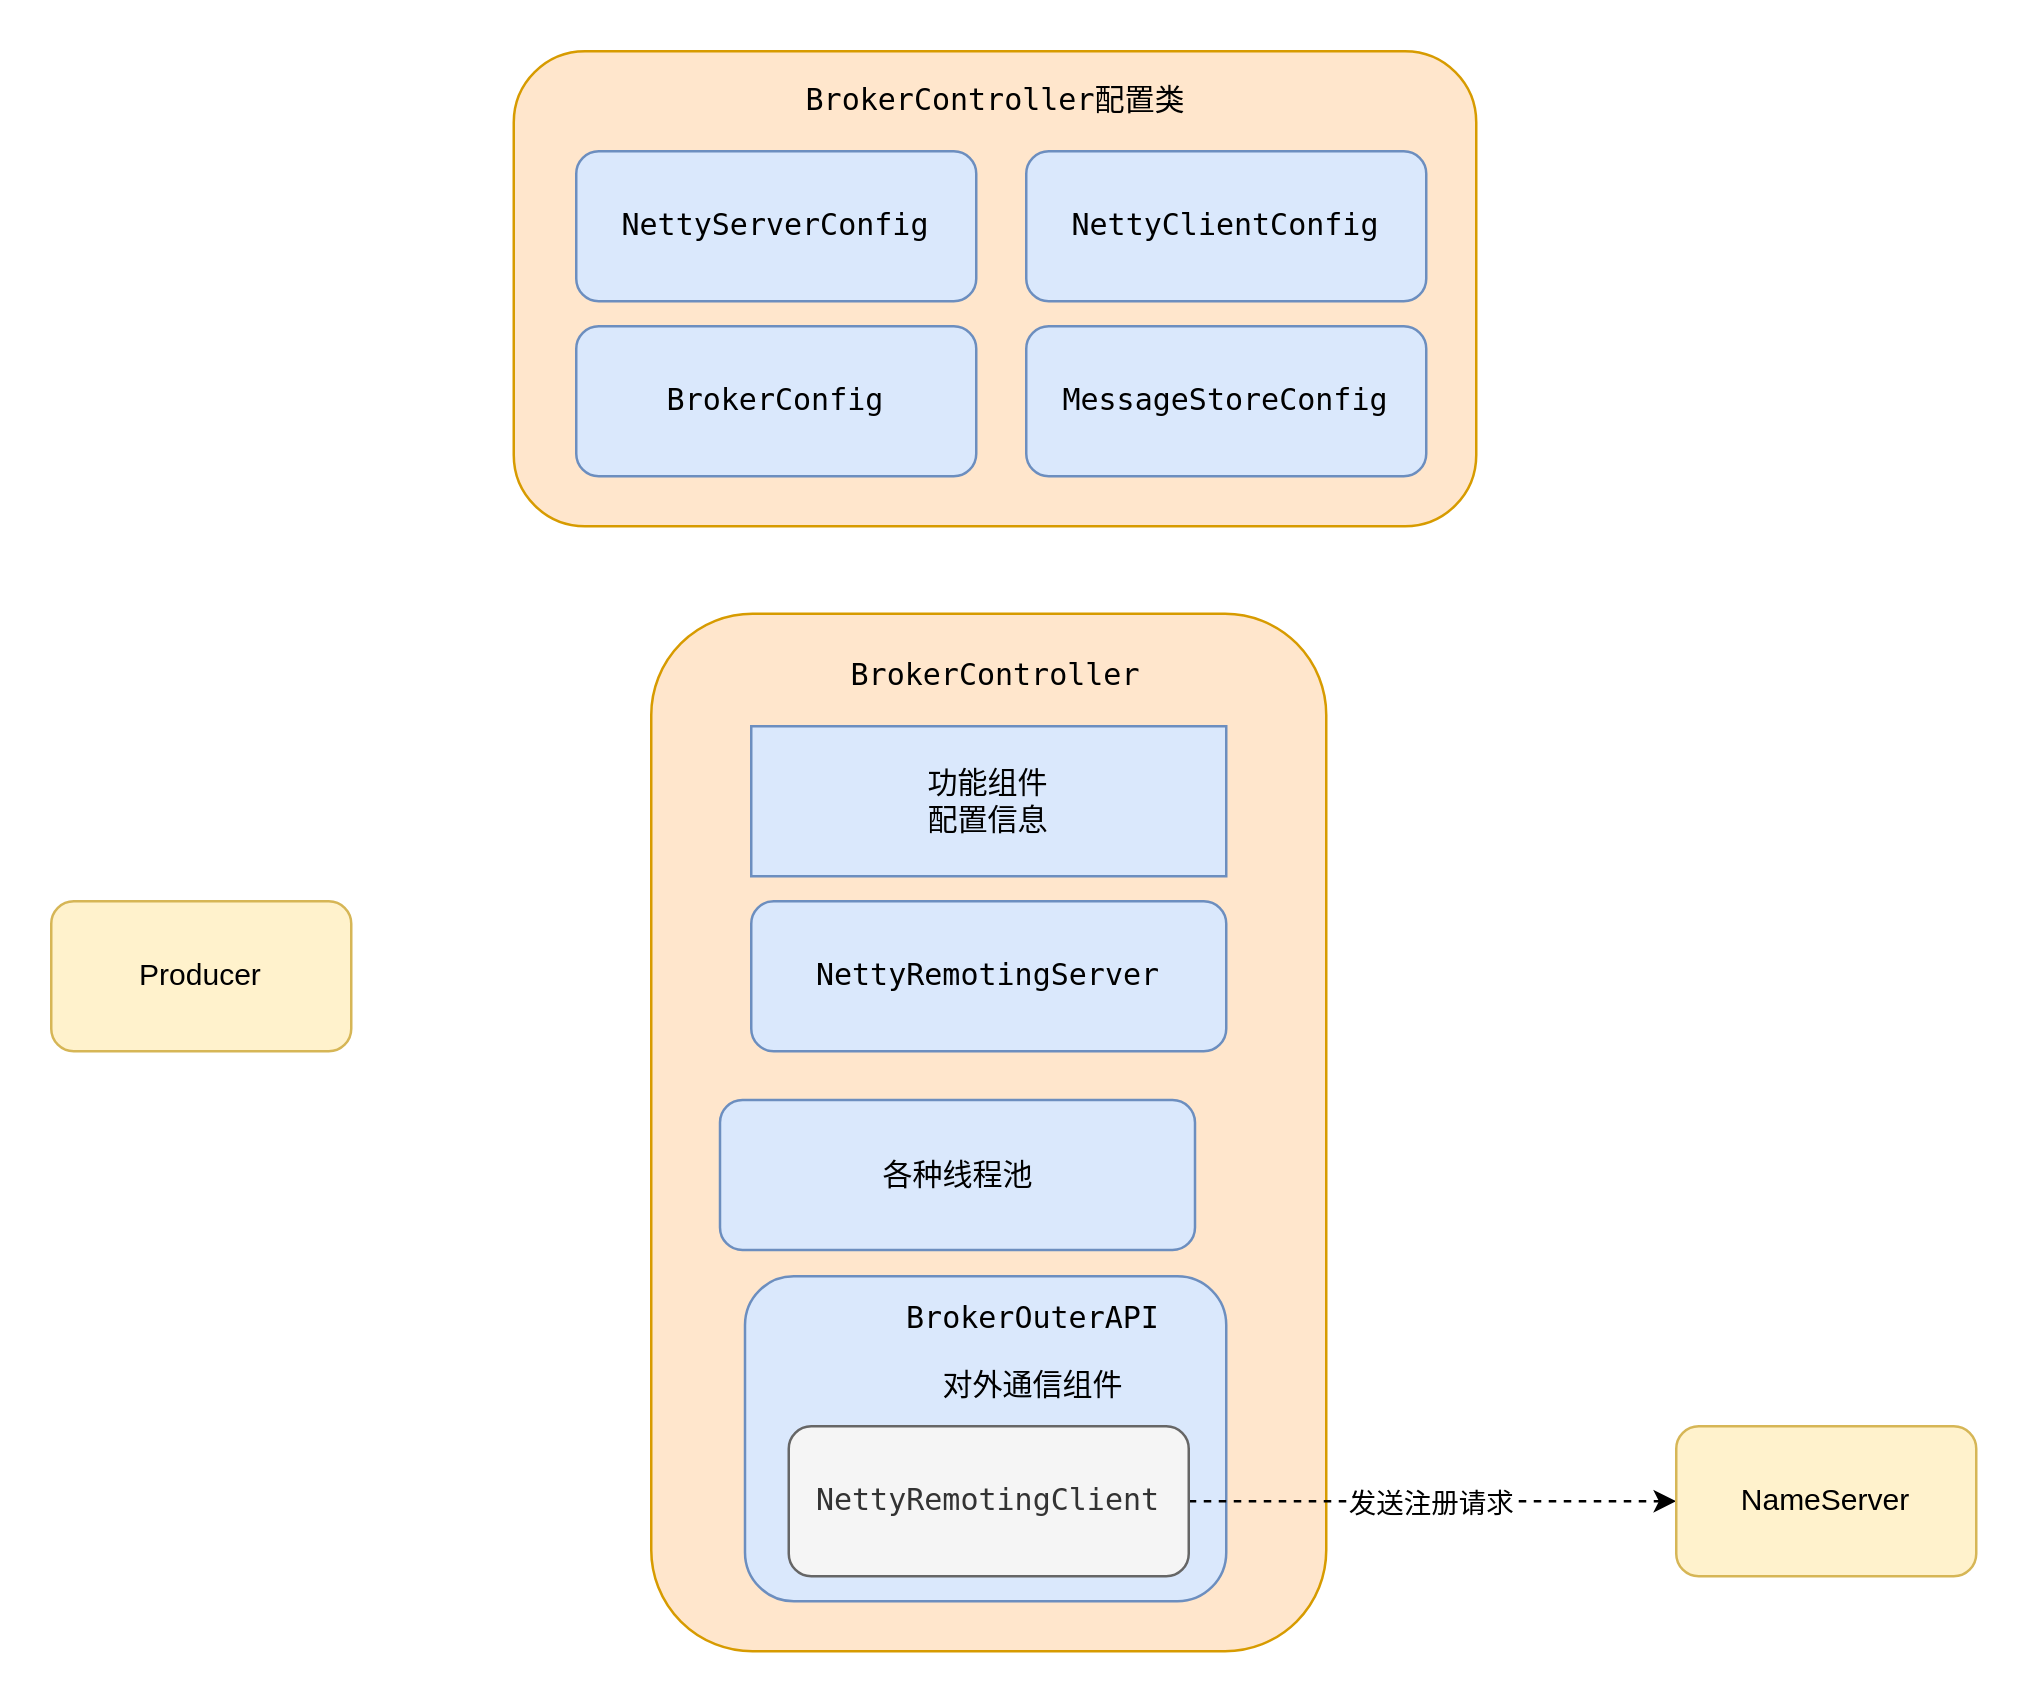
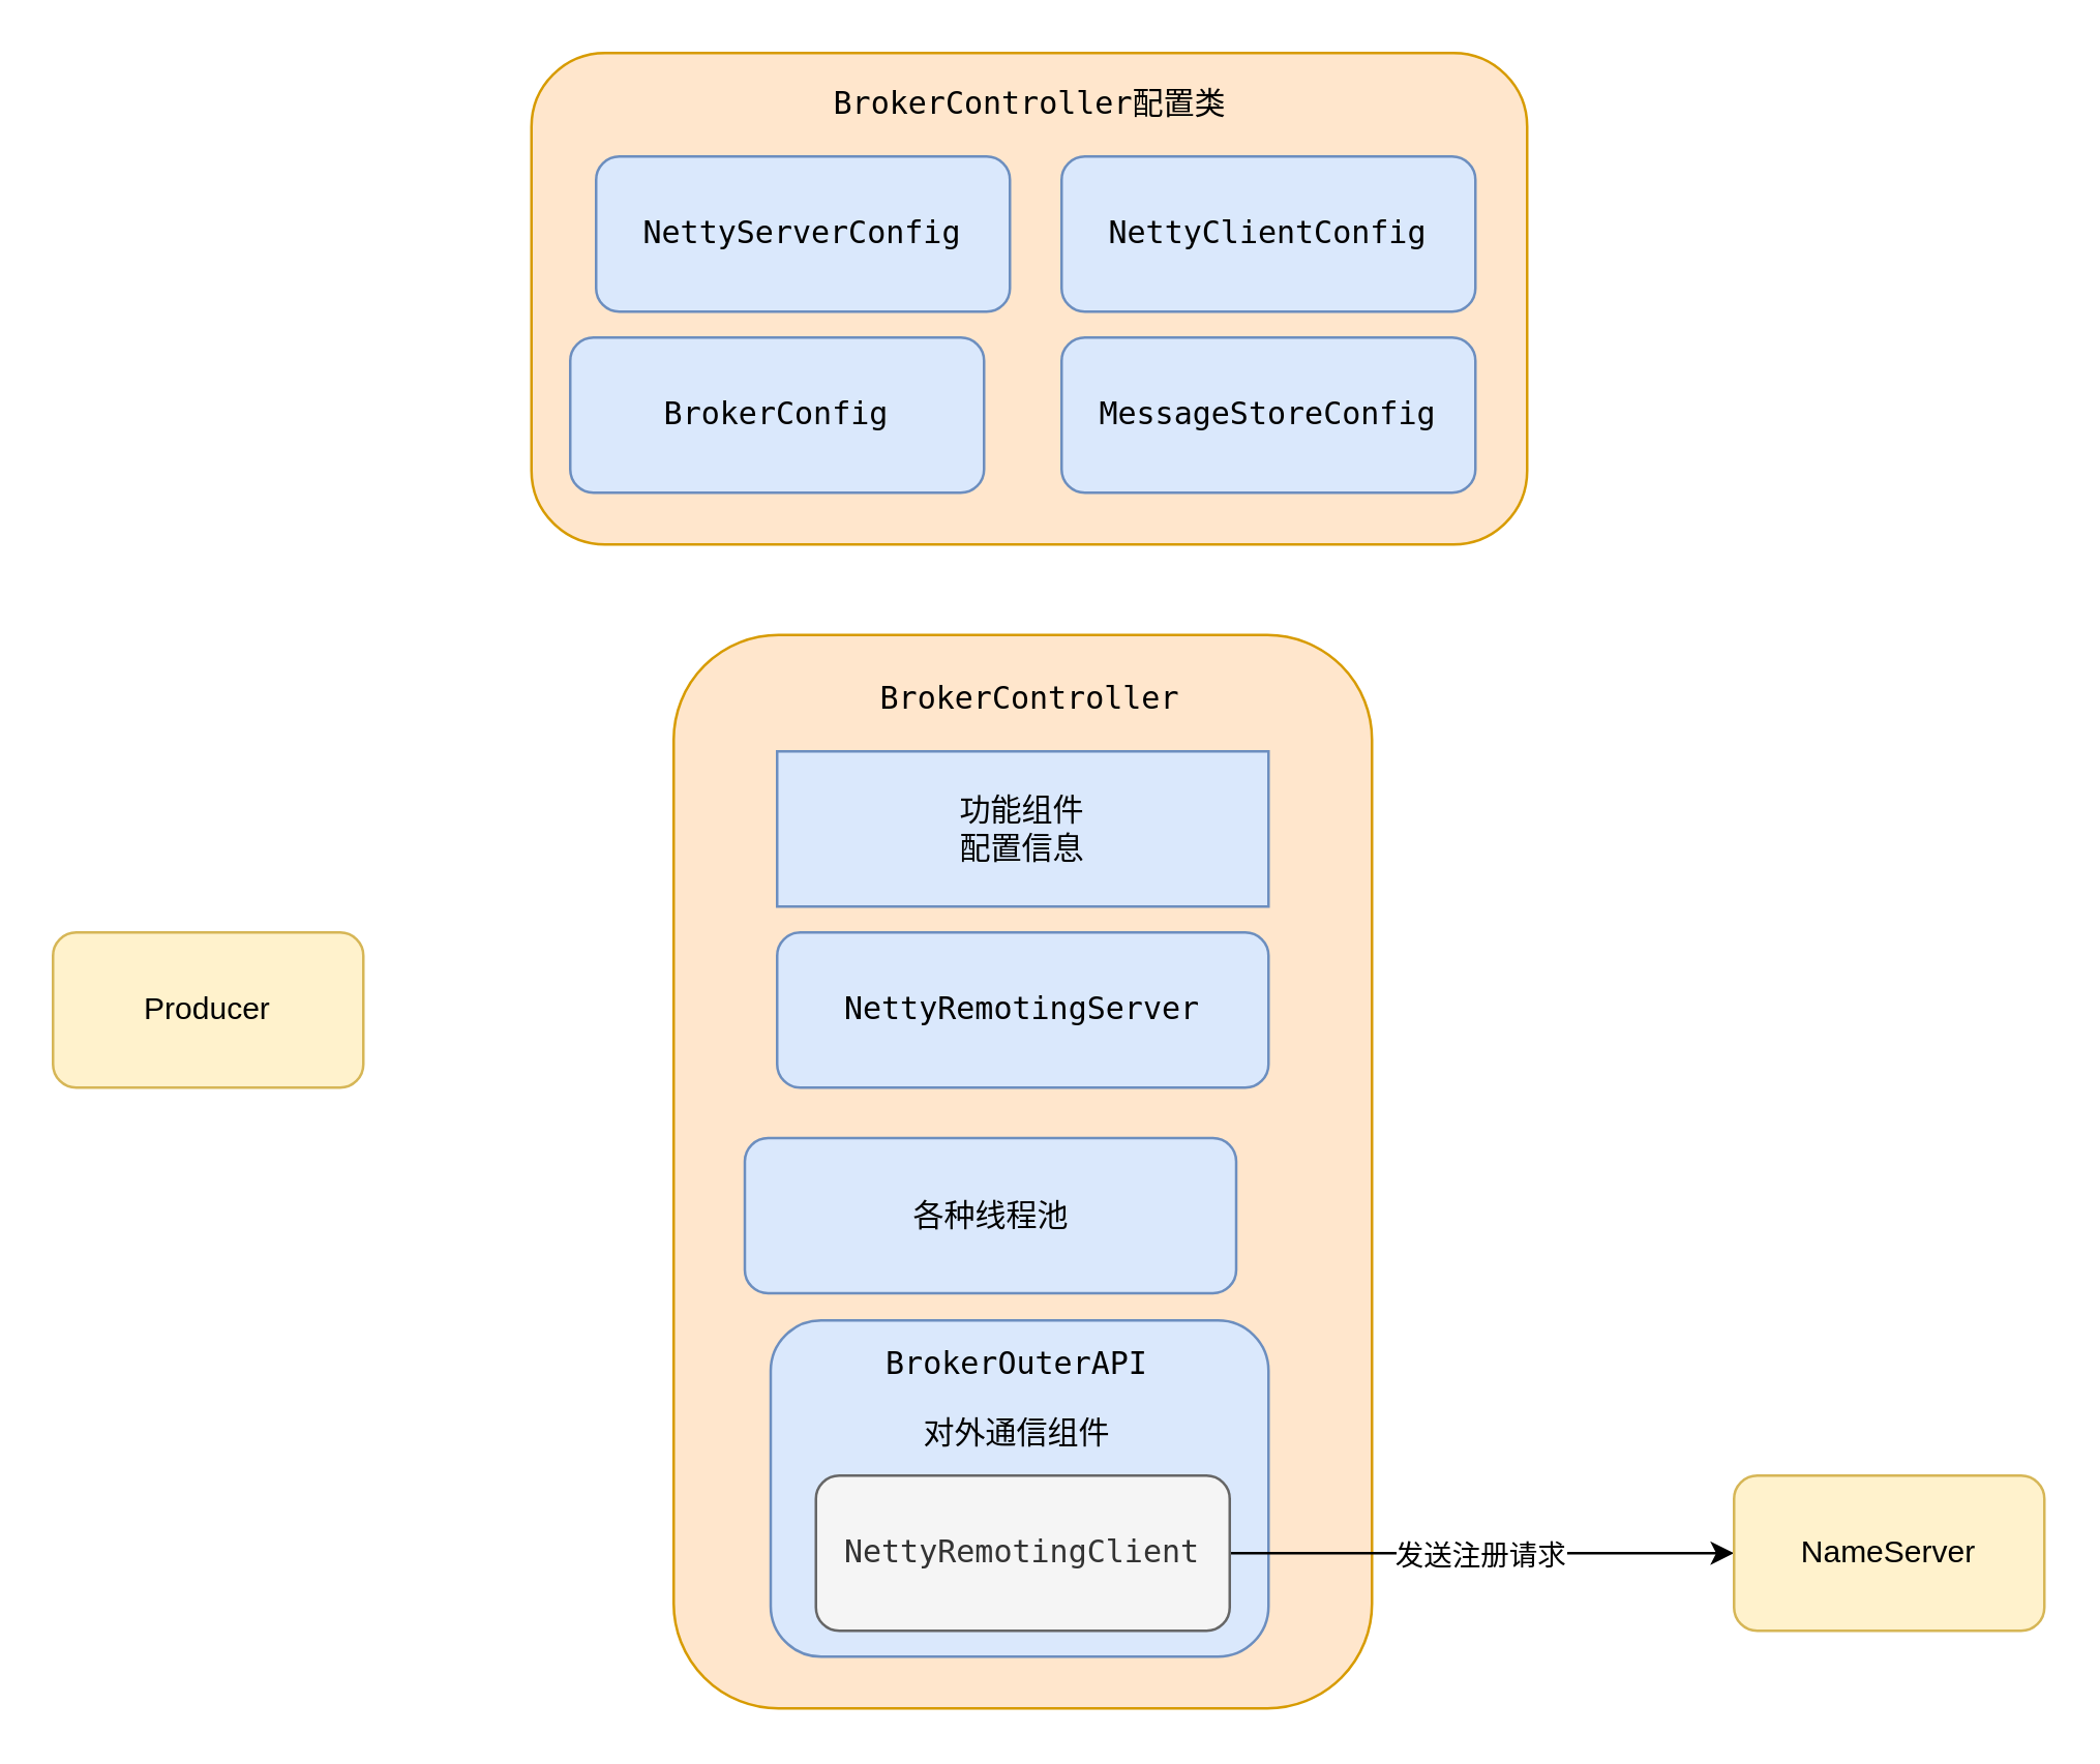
- <mxCell id="6" value="&lt;pre&gt;&lt;pre&gt;BrokerConfig&lt;/pre&gt;&lt;/pre&gt;" style="rounded=1;whiteSpace=wrap;html=1;fillColor=#dae8fc;strokeColor=#6c8ebf;" parent="1" vertex="1"><mxGeometry x="230" y="130" width="160" height="60" as="geometry" /></mxCell>
+ <mxCell id="6" value="&lt;pre&gt;&lt;pre&gt;BrokerConfig&lt;/pre&gt;&lt;/pre&gt;" style="rounded=1;whiteSpace=wrap;html=1;fillColor=#dae8fc;strokeColor=#6c8ebf;" parent="1" vertex="1"><mxGeometry x="220" y="130" width="160" height="60" as="geometry" /></mxCell>
- <mxCell id="17" value="&lt;pre&gt;BrokerOuterAPI&lt;/pre&gt;&lt;pre&gt;对外通信组件&lt;/pre&gt;" style="text;html=1;strokeColor=none;fillColor=none;align=center;verticalAlign=middle;whiteSpace=wrap;rounded=0;" vertex="1" parent="1"><mxGeometry x="347.5" y="530" width="130" height="20" as="geometry" /></mxCell>
+ <mxCell id="17" value="&lt;pre&gt;BrokerOuterAPI&lt;/pre&gt;&lt;pre&gt;对外通信组件&lt;/pre&gt;" style="text;html=1;strokeColor=none;fillColor=none;align=center;verticalAlign=middle;whiteSpace=wrap;rounded=0;" vertex="1" parent="1"><mxGeometry x="327.5" y="530" width="130" height="20" as="geometry" /></mxCell>
- <mxCell id="13" style="edgeStyle=orthogonalEdgeStyle;rounded=0;orthogonalLoop=1;jettySize=auto;html=1;exitX=1;exitY=0.5;exitDx=0;exitDy=0;entryX=0;entryY=0.5;entryDx=0;entryDy=0;dashed=1;" edge="1" parent="1" source="15" target="18"><mxGeometry relative="1" as="geometry" /></mxCell>
+ <mxCell id="13" style="edgeStyle=orthogonalEdgeStyle;rounded=0;orthogonalLoop=1;jettySize=auto;html=1;exitX=1;exitY=0.5;exitDx=0;exitDy=0;entryX=0;entryY=0.5;entryDx=0;entryDy=0;" edge="1" parent="1" source="15" target="18"><mxGeometry relative="1" as="geometry" /></mxCell>
